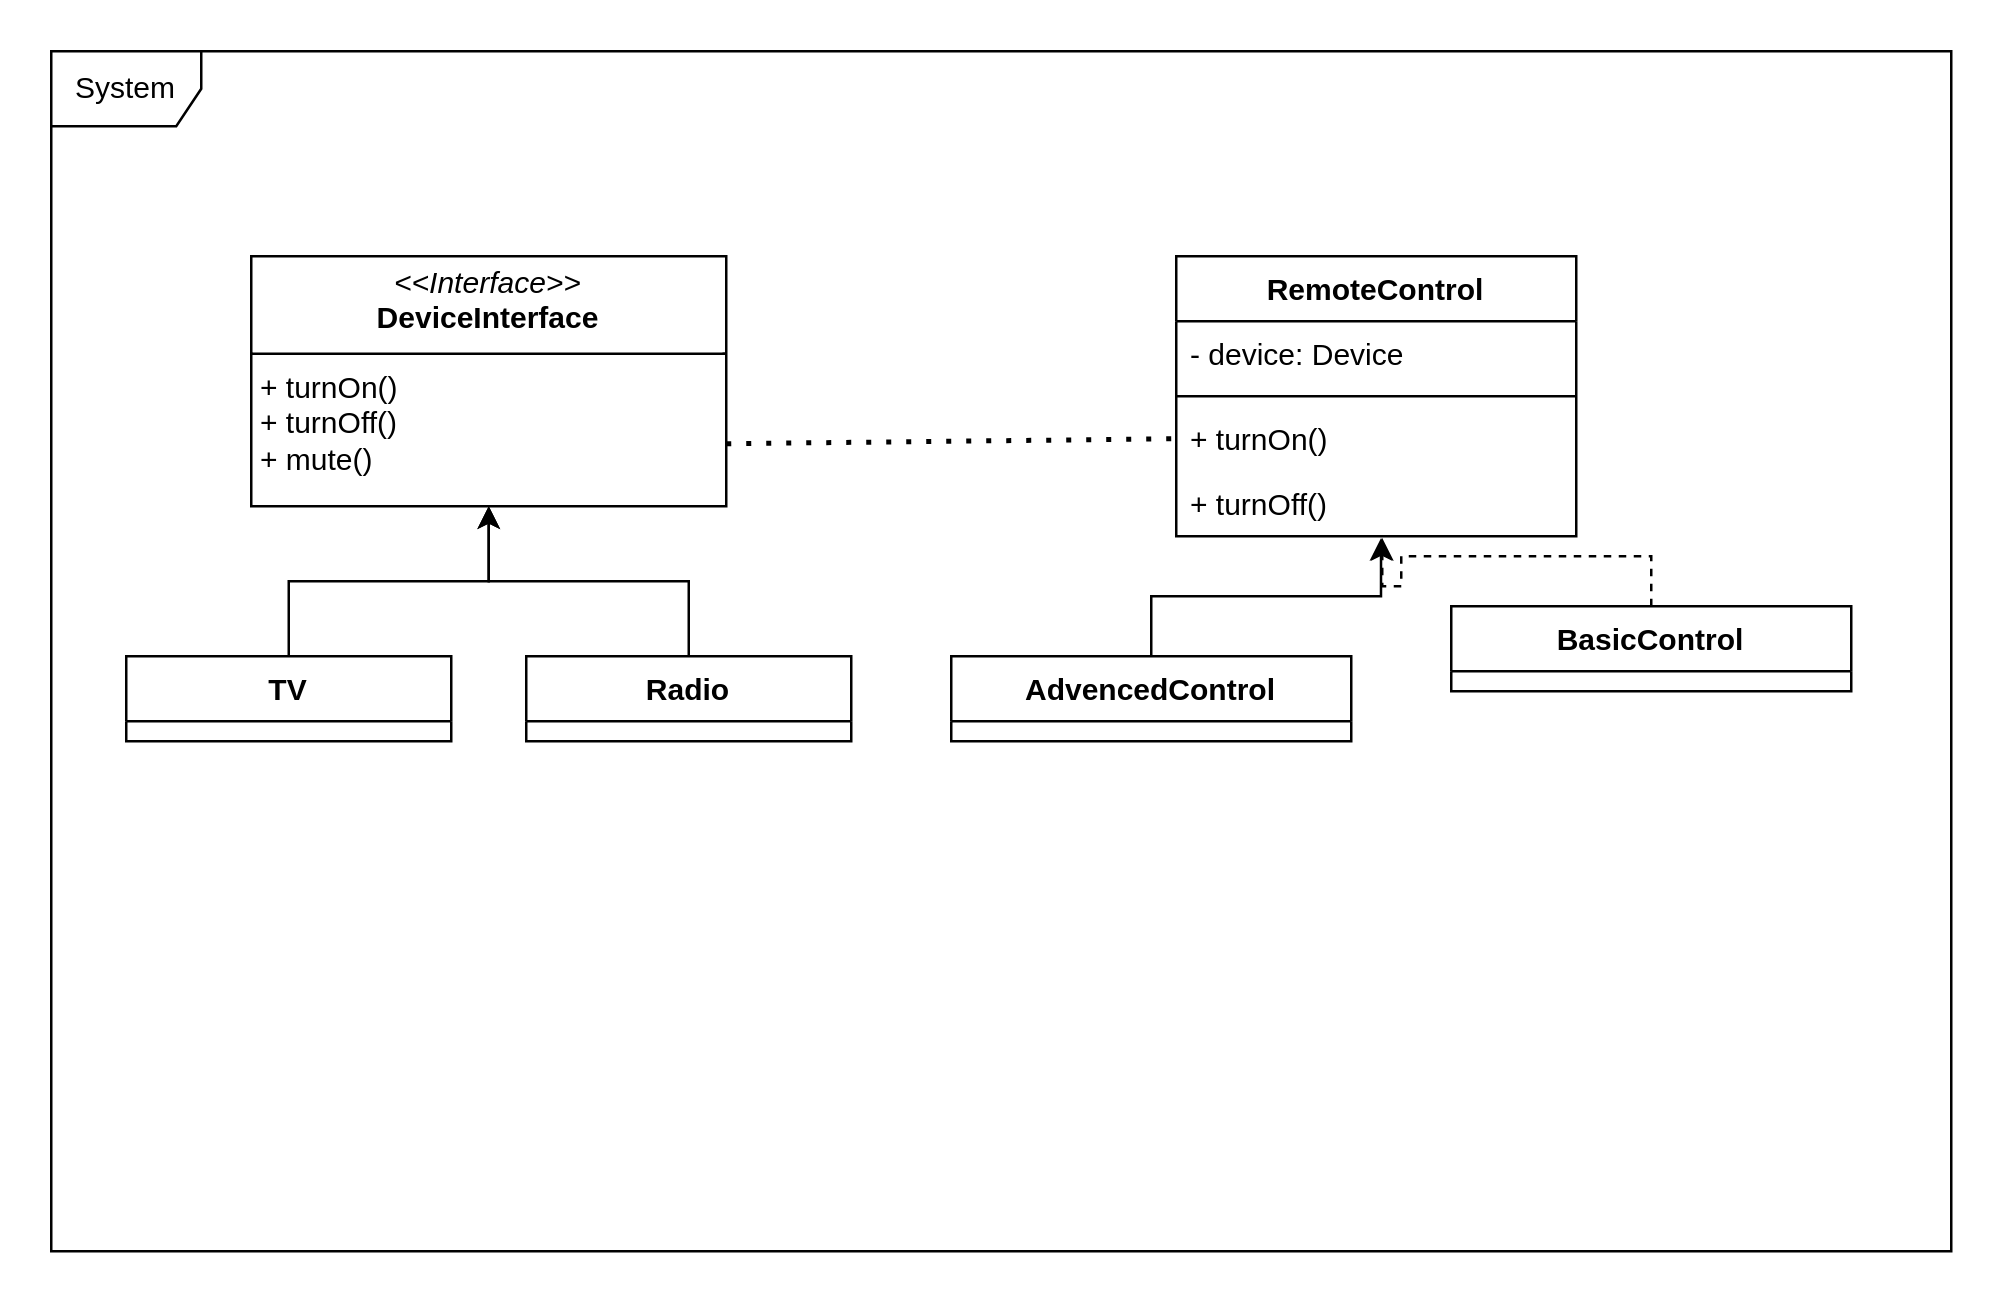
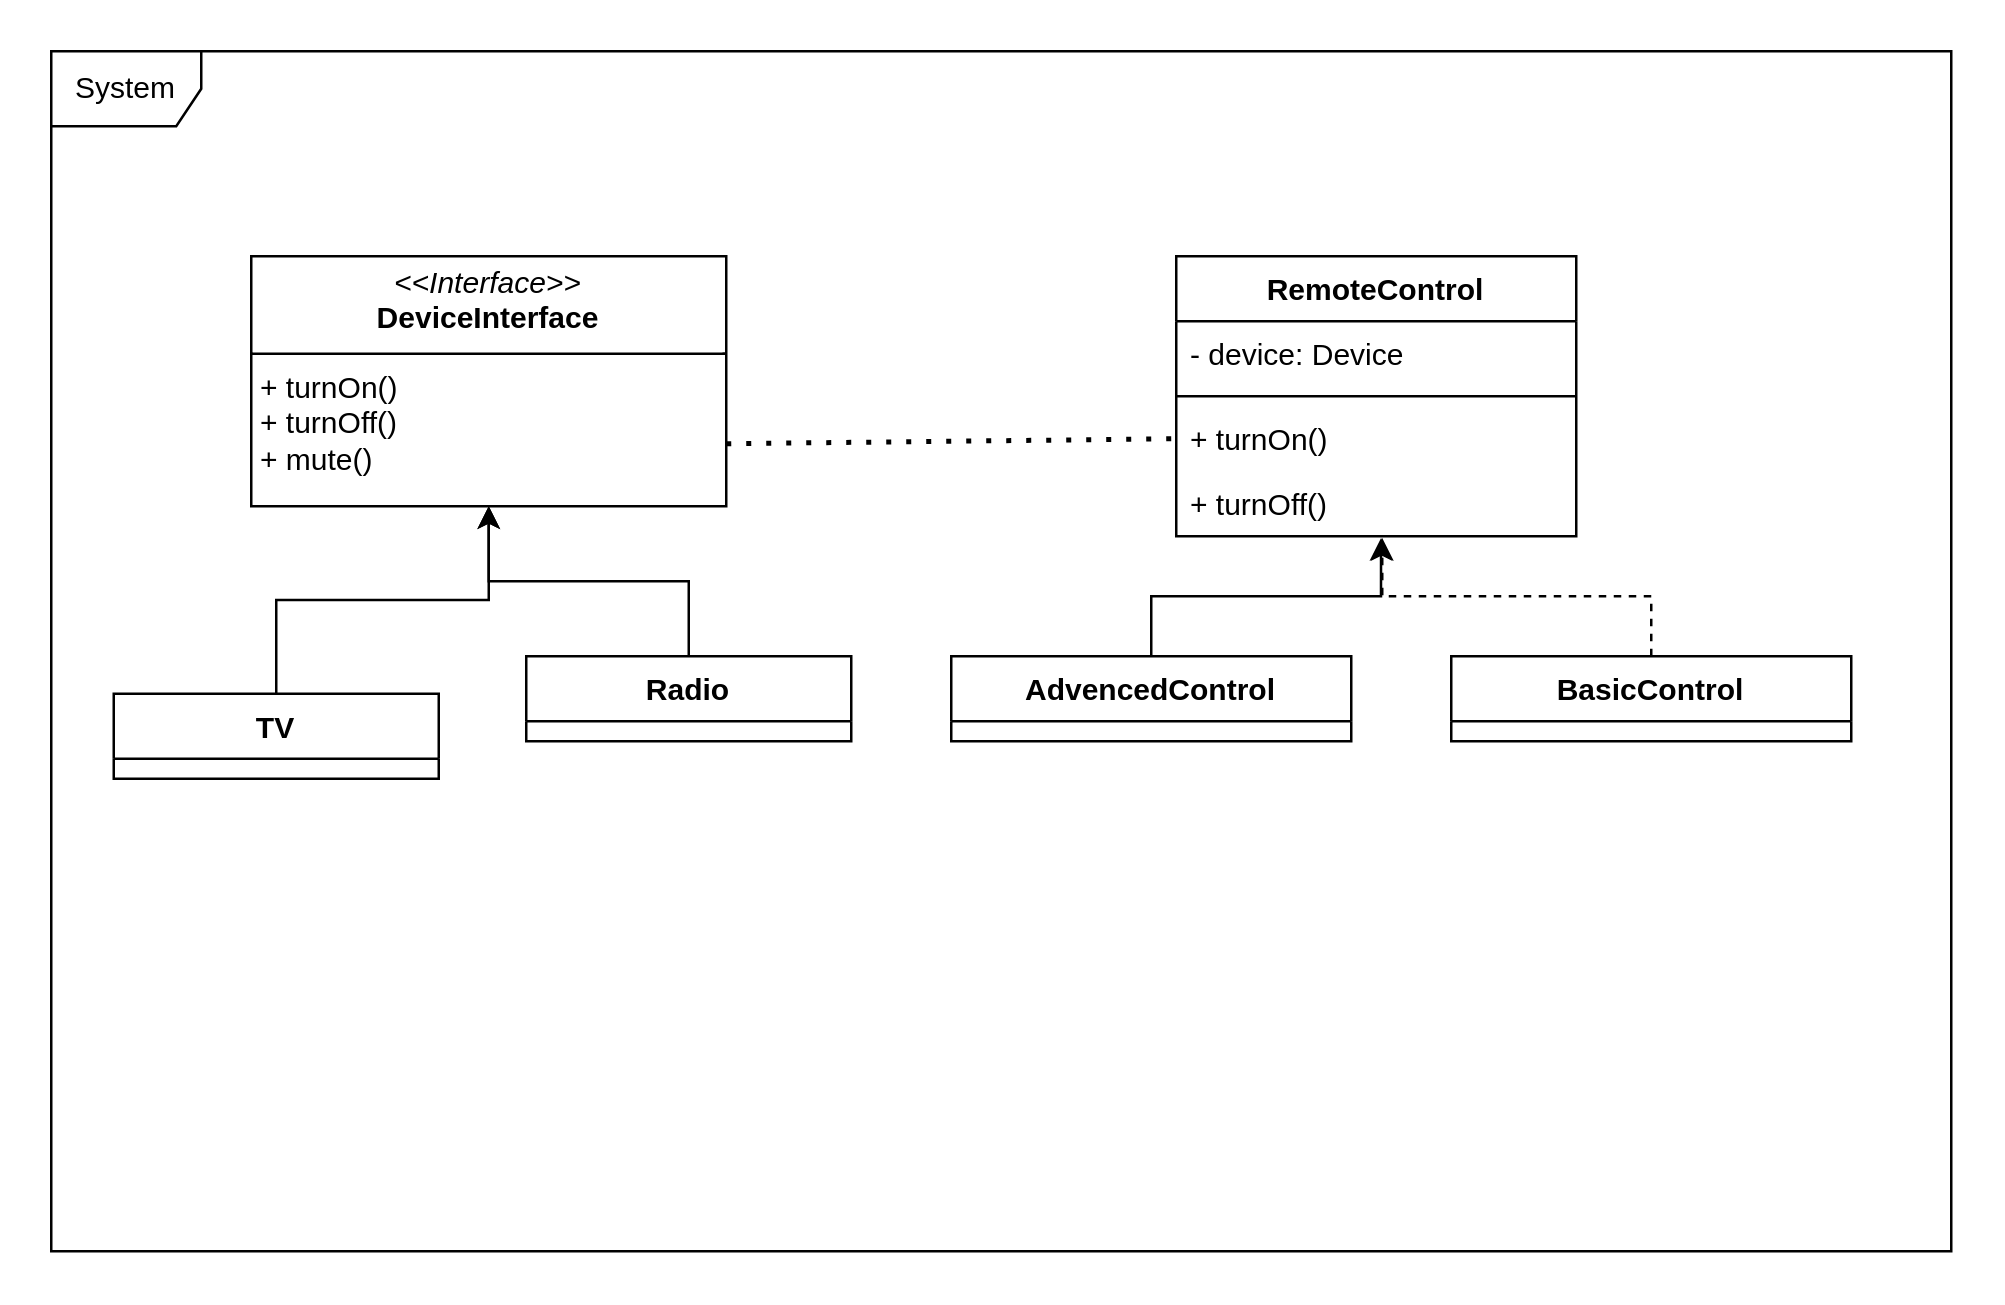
- <mxCell id="15" value="BasicControl" style="swimlane;fontStyle=1;align=center;verticalAlign=top;childLayout=stackLayout;horizontal=1;startSize=26;horizontalStack=0;resizeParent=1;resizeParentMax=0;resizeLast=0;collapsible=1;marginBottom=0;whiteSpace=wrap;html=1;" vertex="1" parent="1"><mxGeometry x="580" y="242" width="160" height="34" as="geometry" /></mxCell>
+ <mxCell id="15" value="BasicControl" style="swimlane;fontStyle=1;align=center;verticalAlign=top;childLayout=stackLayout;horizontal=1;startSize=26;horizontalStack=0;resizeParent=1;resizeParentMax=0;resizeLast=0;collapsible=1;marginBottom=0;whiteSpace=wrap;html=1;" vertex="1" parent="1"><mxGeometry x="580" y="262" width="160" height="34" as="geometry" /></mxCell>
- <mxCell id="5" value="TV" style="swimlane;fontStyle=1;align=center;verticalAlign=top;childLayout=stackLayout;horizontal=1;startSize=26;horizontalStack=0;resizeParent=1;resizeParentMax=0;resizeLast=0;collapsible=1;marginBottom=0;whiteSpace=wrap;html=1;" parent="1" vertex="1"><mxGeometry x="50" y="262" width="130" height="34" as="geometry" /></mxCell>
+ <mxCell id="5" value="TV" style="swimlane;fontStyle=1;align=center;verticalAlign=top;childLayout=stackLayout;horizontal=1;startSize=26;horizontalStack=0;resizeParent=1;resizeParentMax=0;resizeLast=0;collapsible=1;marginBottom=0;whiteSpace=wrap;html=1;" parent="1" vertex="1"><mxGeometry x="45" y="277" width="130" height="34" as="geometry" /></mxCell>
